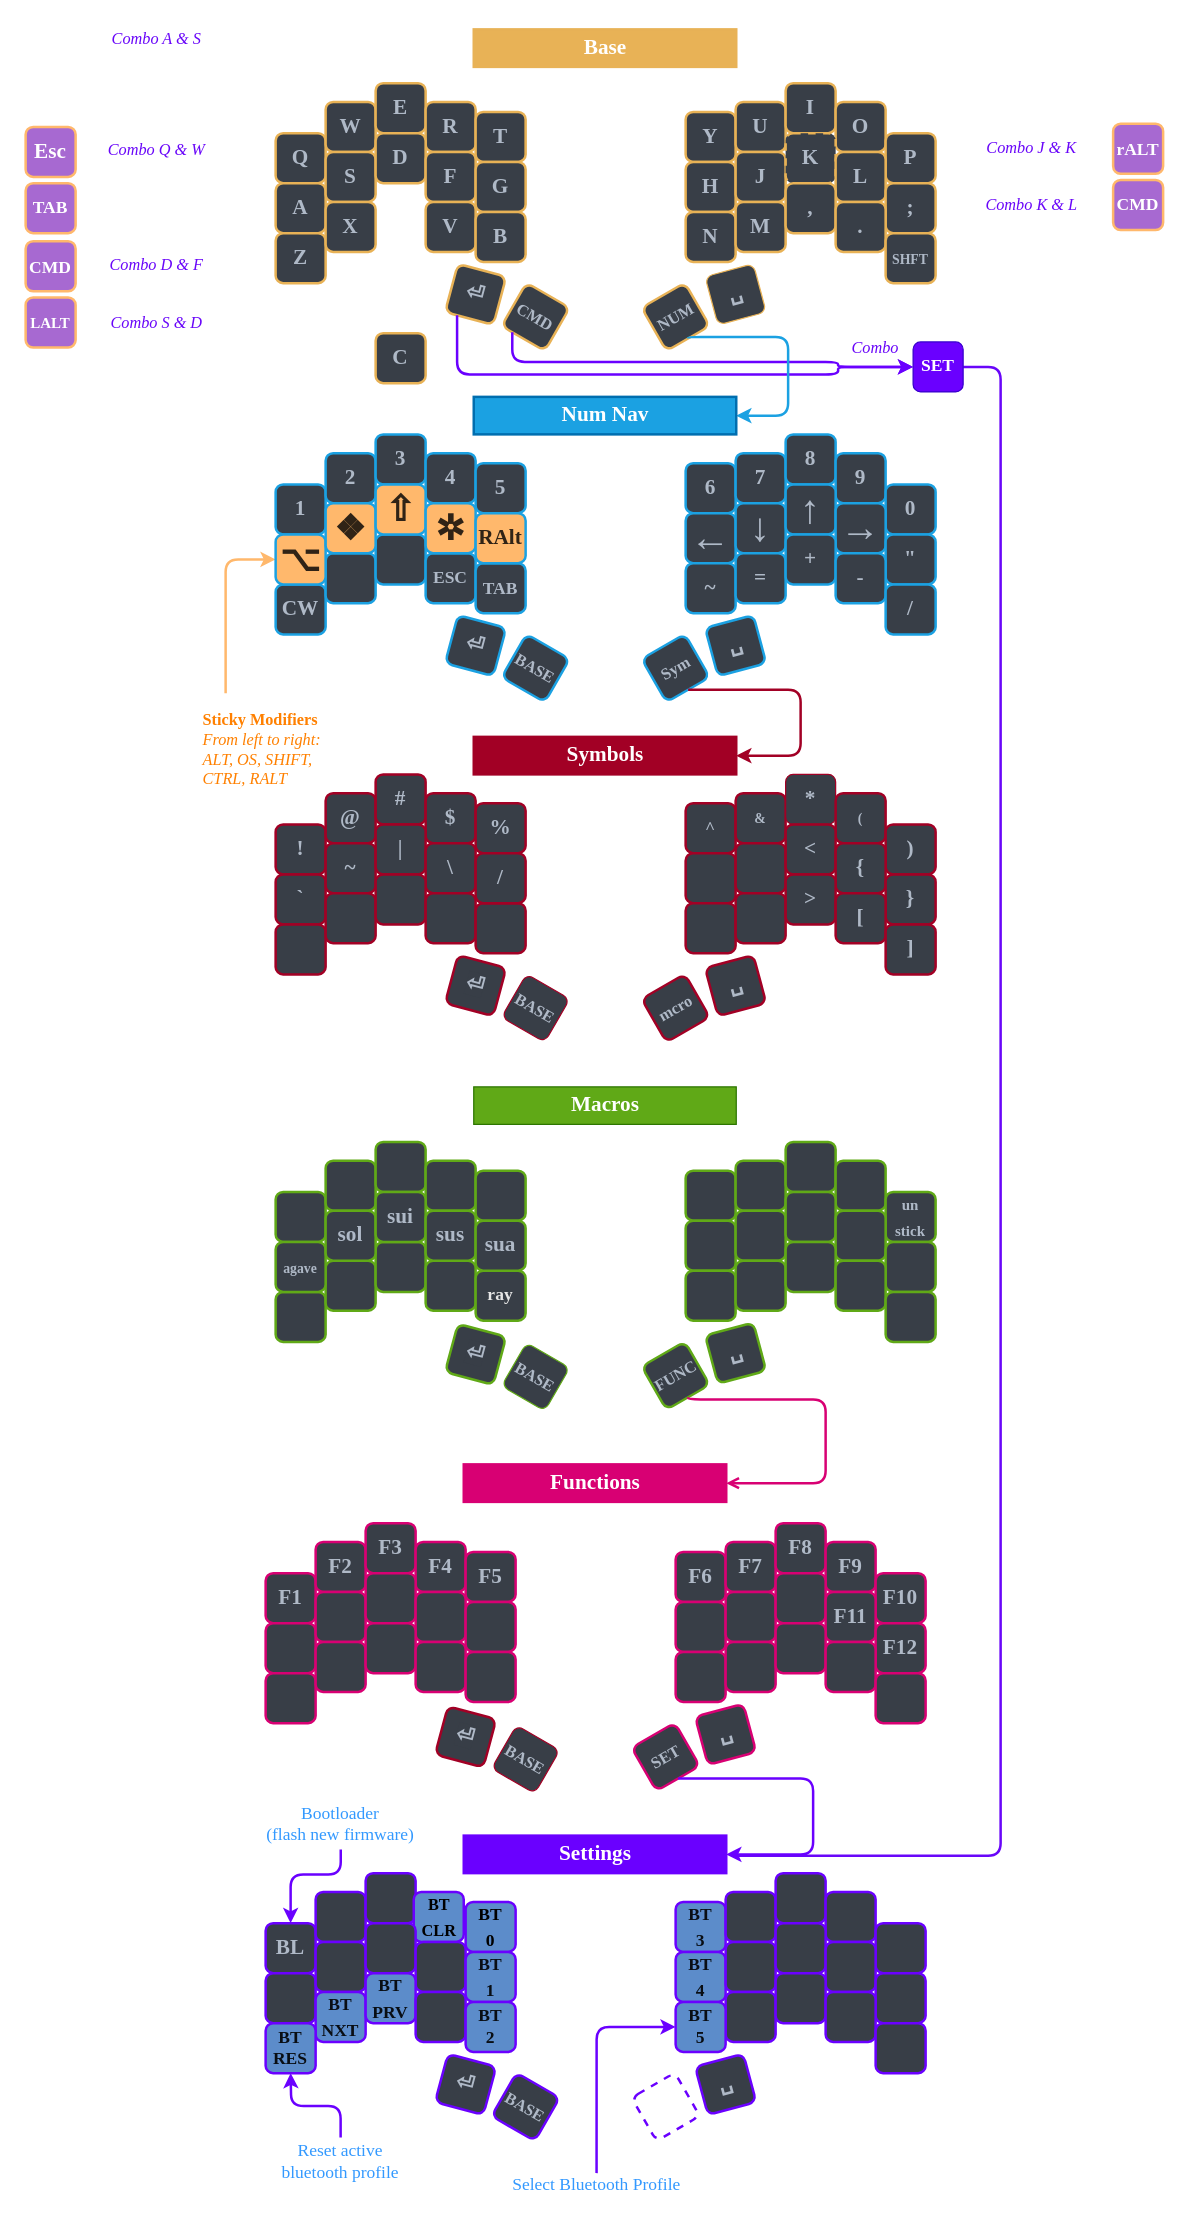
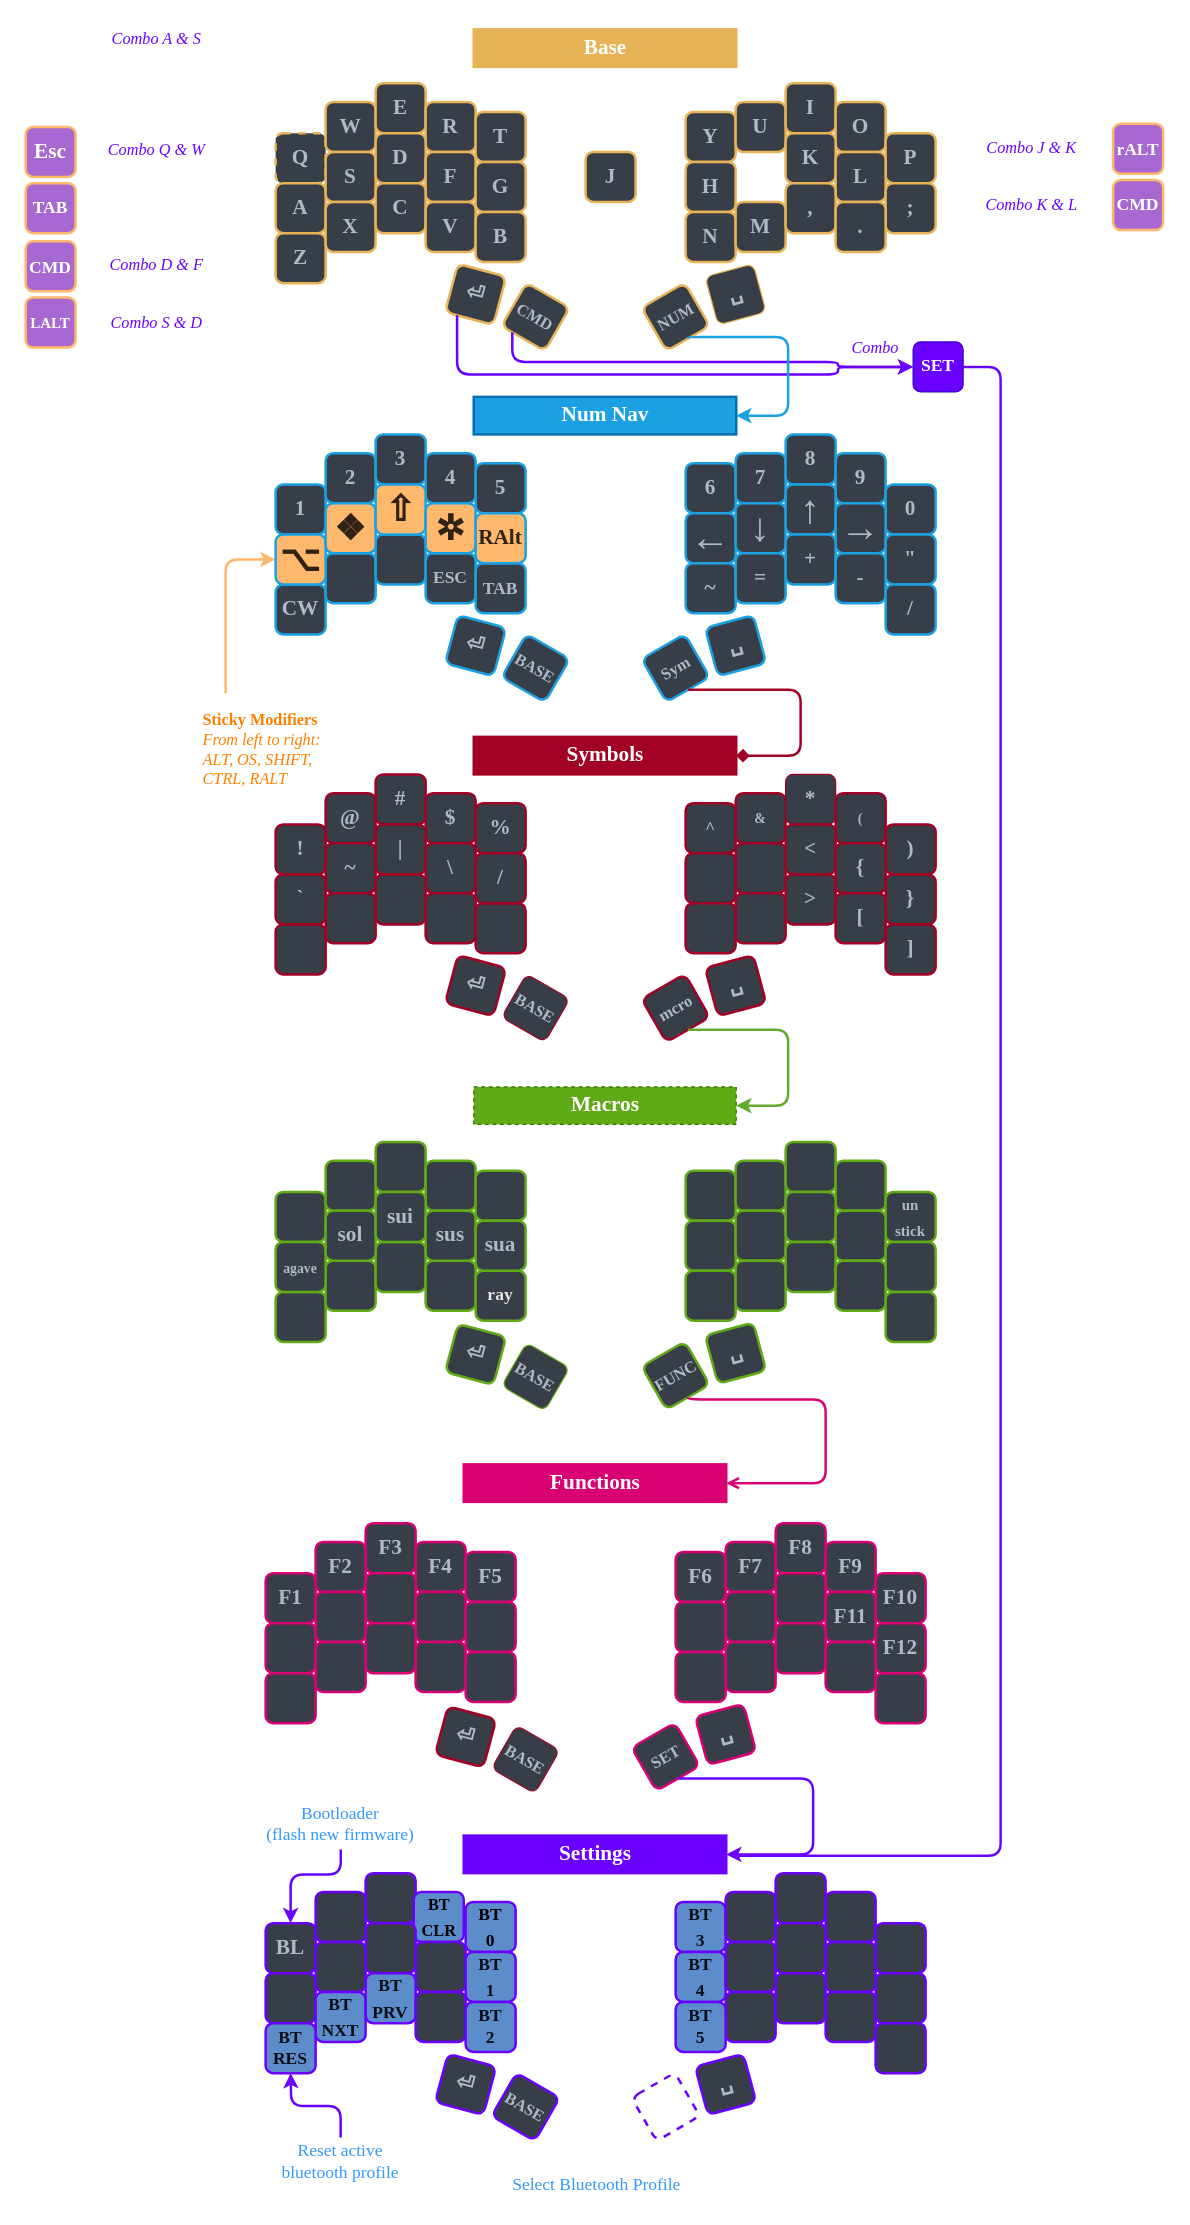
- <mxCell id="2" value="Q" style="whiteSpace=wrap;html=1;aspect=fixed;fontSize=17;fontFamily=Verdana;fontStyle=1;fontColor=#AFB9C7;fillColor=#383E47;rounded=1;strokeColor=#E8B256;strokeWidth=2;" parent="1" vertex="1"><mxGeometry x="220" y="106" width="40" height="40" as="geometry" /></mxCell>
+ <mxCell id="2" value="Q" style="whiteSpace=wrap;html=1;aspect=fixed;fontSize=17;fontFamily=Verdana;fontStyle=1;fontColor=#AFB9C7;fillColor=#383E47;rounded=1;strokeColor=#E8B256;strokeWidth=2;dashed=1;" parent="1" vertex="1"><mxGeometry x="220" y="106" width="40" height="40" as="geometry" /></mxCell>
- <mxCell id="26" value="K" style="whiteSpace=wrap;html=1;aspect=fixed;fontSize=17;fontFamily=Verdana;fontStyle=1;fontColor=#AFB9C7;fillColor=#383E47;rounded=1;strokeColor=#E8B256;strokeWidth=2;dashed=1;" parent="1" vertex="1"><mxGeometry x="628" y="106" width="40" height="40" as="geometry" /></mxCell>
+ <mxCell id="26" value="K" style="whiteSpace=wrap;html=1;aspect=fixed;fontSize=17;fontFamily=Verdana;fontStyle=1;fontColor=#AFB9C7;fillColor=#383E47;rounded=1;strokeColor=#E8B256;strokeWidth=2;" parent="1" vertex="1"><mxGeometry x="628" y="106" width="40" height="40" as="geometry" /></mxCell>
- <mxCell id="25" value="J" style="whiteSpace=wrap;html=1;aspect=fixed;fontSize=17;fontFamily=Verdana;fontStyle=1;fontColor=#AFB9C7;fillColor=#383E47;rounded=1;strokeColor=#E8B256;strokeWidth=2;" parent="1" vertex="1"><mxGeometry x="588" y="121" width="40" height="40" as="geometry" /></mxCell>
+ <mxCell id="25" value="J" style="whiteSpace=wrap;html=1;aspect=fixed;fontSize=17;fontFamily=Verdana;fontStyle=1;fontColor=#AFB9C7;fillColor=#383E47;rounded=1;strokeColor=#E8B256;strokeWidth=2;" parent="1" vertex="1"><mxGeometry x="468" y="121" width="40" height="40" as="geometry" /></mxCell>
- <mxCell id="33" value="&lt;font style=&quot;font-size: 11px;&quot;&gt;SHFT&lt;/font&gt;" style="whiteSpace=wrap;html=1;aspect=fixed;fontSize=17;fontFamily=Verdana;fontStyle=1;fontColor=#AFB9C7;fillColor=#383E47;rounded=1;strokeColor=#E8B256;strokeWidth=2;" parent="1" vertex="1"><mxGeometry x="708" y="186" width="40" height="40" as="geometry" /></mxCell>
- <mxCell id="14" value="C" style="whiteSpace=wrap;html=1;aspect=fixed;fontSize=17;fontFamily=Verdana;fontStyle=1;fontColor=#AFB9C7;fillColor=#383E47;rounded=1;strokeColor=#E8B256;strokeWidth=2;" parent="1" vertex="1"><mxGeometry x="300" y="266" width="40" height="40" as="geometry" /></mxCell>
+ <mxCell id="14" value="C" style="whiteSpace=wrap;html=1;aspect=fixed;fontSize=17;fontFamily=Verdana;fontStyle=1;fontColor=#AFB9C7;fillColor=#383E47;rounded=1;strokeColor=#E8B256;strokeWidth=2;" parent="1" vertex="1"><mxGeometry x="300" y="146" width="40" height="40" as="geometry" /></mxCell>
- <mxCell id="68" style="edgeStyle=orthogonalEdgeStyle;rounded=1;orthogonalLoop=1;jettySize=auto;html=1;entryX=1;entryY=0.5;entryDx=0;entryDy=0;strokeColor=#A20025;strokeWidth=2;fontSize=14;fontColor=#AFB9C7;exitX=0.5;exitY=1;exitDx=0;exitDy=0;" parent="1" source="67" target="105" edge="1"><mxGeometry relative="1" as="geometry"><Array as="points"><mxPoint x="640" y="551" /><mxPoint x="640" y="604" /></Array></mxGeometry></mxCell>
+ <mxCell id="68" style="edgeStyle=orthogonalEdgeStyle;rounded=1;orthogonalLoop=1;jettySize=auto;html=1;entryX=1;entryY=0.5;entryDx=0;entryDy=0;strokeColor=#A20025;strokeWidth=2;fontSize=14;fontColor=#AFB9C7;exitX=0.5;exitY=1;exitDx=0;exitDy=0;endArrow=diamond;" parent="1" source="67" target="105" edge="1"><mxGeometry relative="1" as="geometry"><Array as="points"><mxPoint x="640" y="551" /><mxPoint x="640" y="604" /></Array></mxGeometry></mxCell>
+ <mxCell id="103" style="edgeStyle=orthogonalEdgeStyle;rounded=1;orthogonalLoop=1;jettySize=auto;html=1;exitX=0.5;exitY=1;exitDx=0;exitDy=0;entryX=1;entryY=0.5;entryDx=0;entryDy=0;fontFamily=Verdana;fontSize=14;fontColor=#61A92F;strokeColor=#61A92F;strokeWidth=2;" parent="1" source="102" target="139" edge="1"><mxGeometry relative="1" as="geometry"><Array as="points"><mxPoint x="630" y="823" /><mxPoint x="630" y="884" /></Array></mxGeometry></mxCell>
- <mxCell id="139" value="Macros" style="rounded=0;whiteSpace=wrap;html=1;fontFamily=Verdana;fontSize=17;fontStyle=1;fillColor=#60A917;strokeColor=#2D7600;fontColor=#ffffff;" parent="1" vertex="1"><mxGeometry x="378.5" y="869" width="210" height="30" as="geometry" /></mxCell>
+ <mxCell id="139" value="Macros" style="rounded=0;whiteSpace=wrap;html=1;fontFamily=Verdana;fontSize=17;fontStyle=1;fillColor=#60A917;strokeColor=#2D7600;fontColor=#ffffff;dashed=1;" parent="1" vertex="1"><mxGeometry x="378.5" y="869" width="210" height="30" as="geometry" /></mxCell>
- <mxCell id="172" style="edgeStyle=orthogonalEdgeStyle;rounded=1;orthogonalLoop=1;jettySize=auto;html=1;exitX=0.5;exitY=0;exitDx=0;exitDy=0;fontFamily=Verdana;fontSize=14;fontColor=#3399FF;strokeColor=#6A00FF;strokeWidth=2;" parent="1" source="173" target="213" edge="1"><mxGeometry relative="1" as="geometry"><mxPoint x="500" y="1618" as="targetPoint" /><Array as="points"><mxPoint x="477" y="1621" /></Array></mxGeometry></mxCell>
